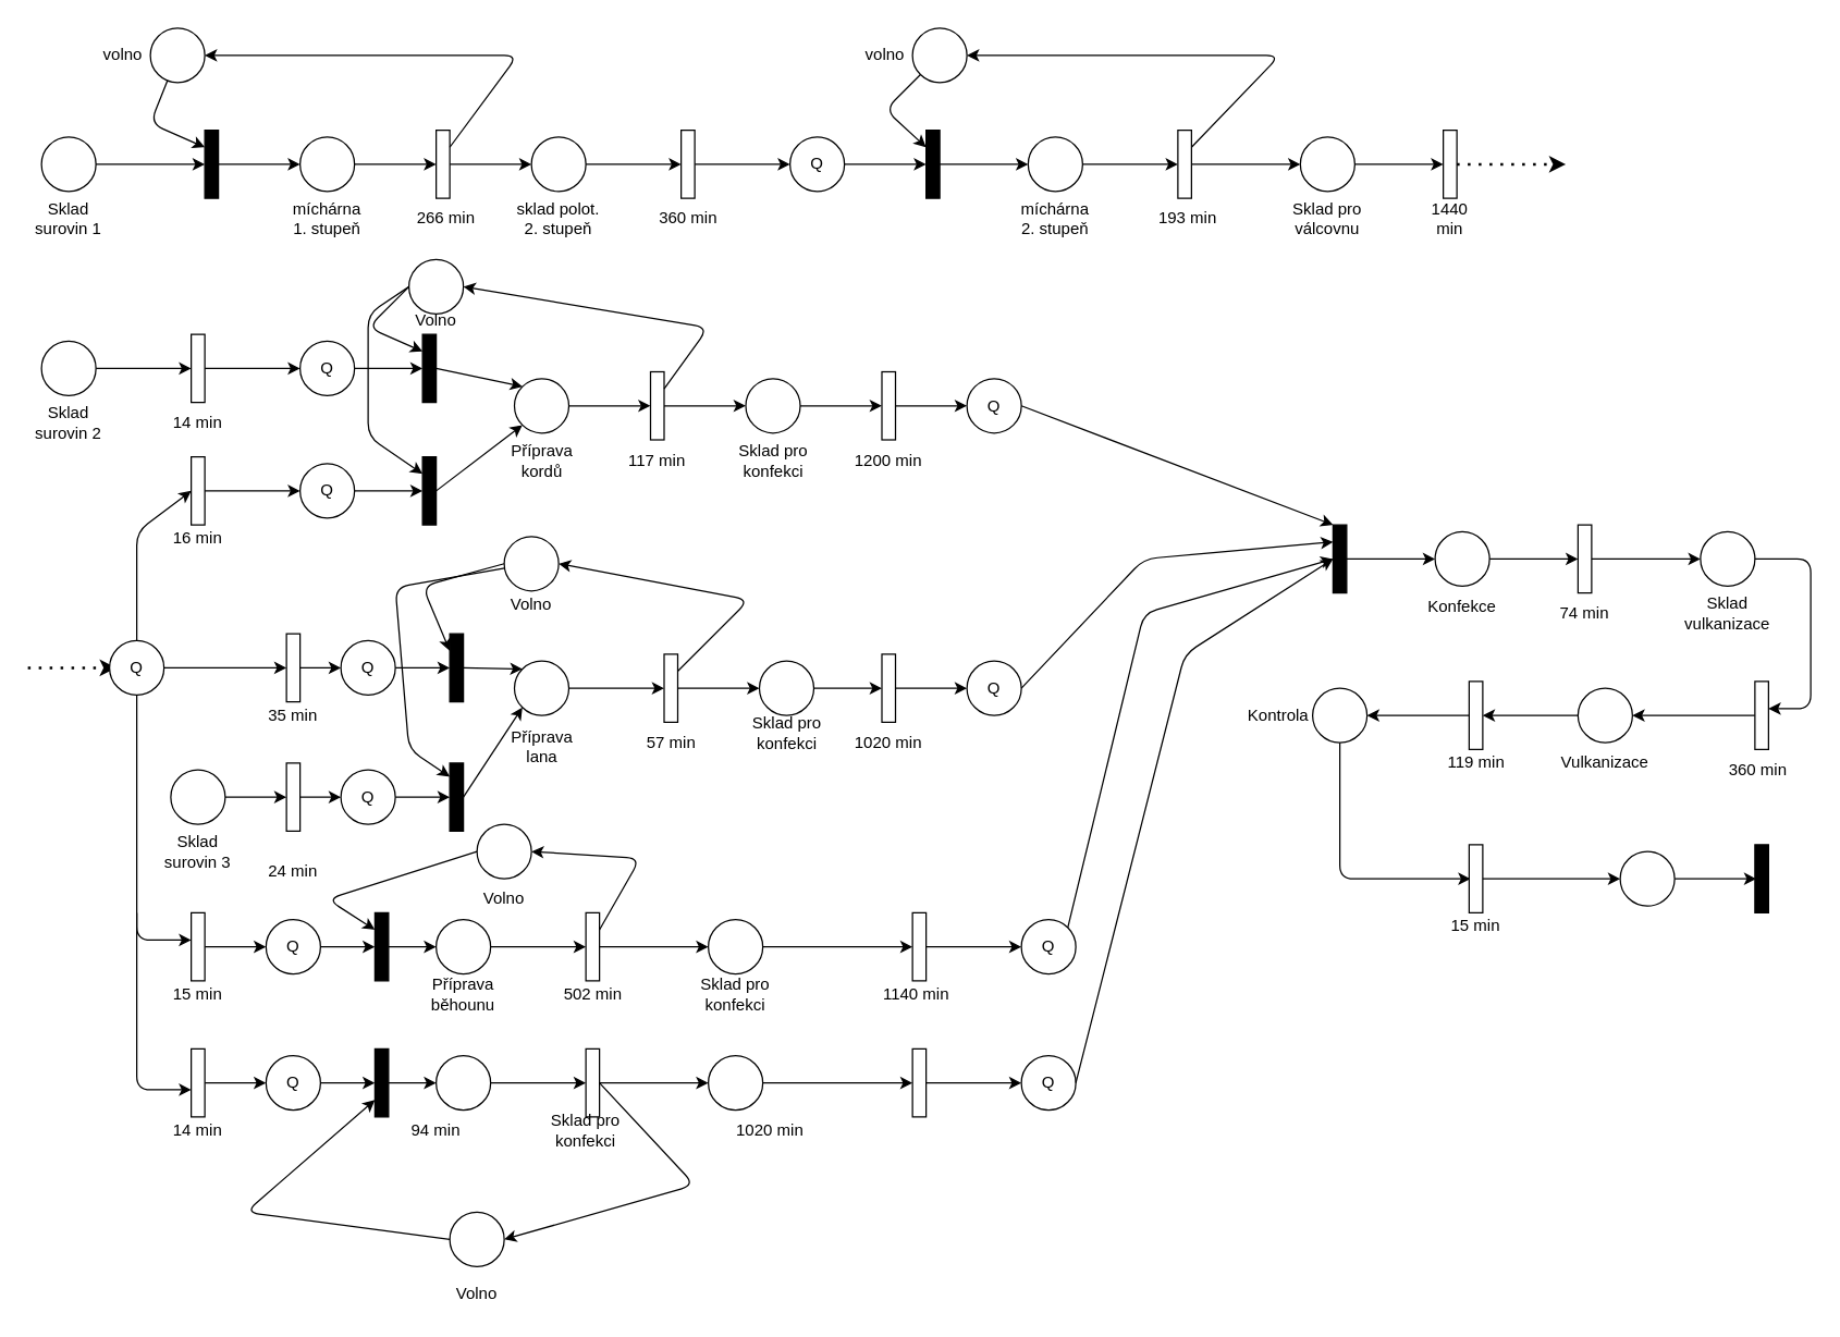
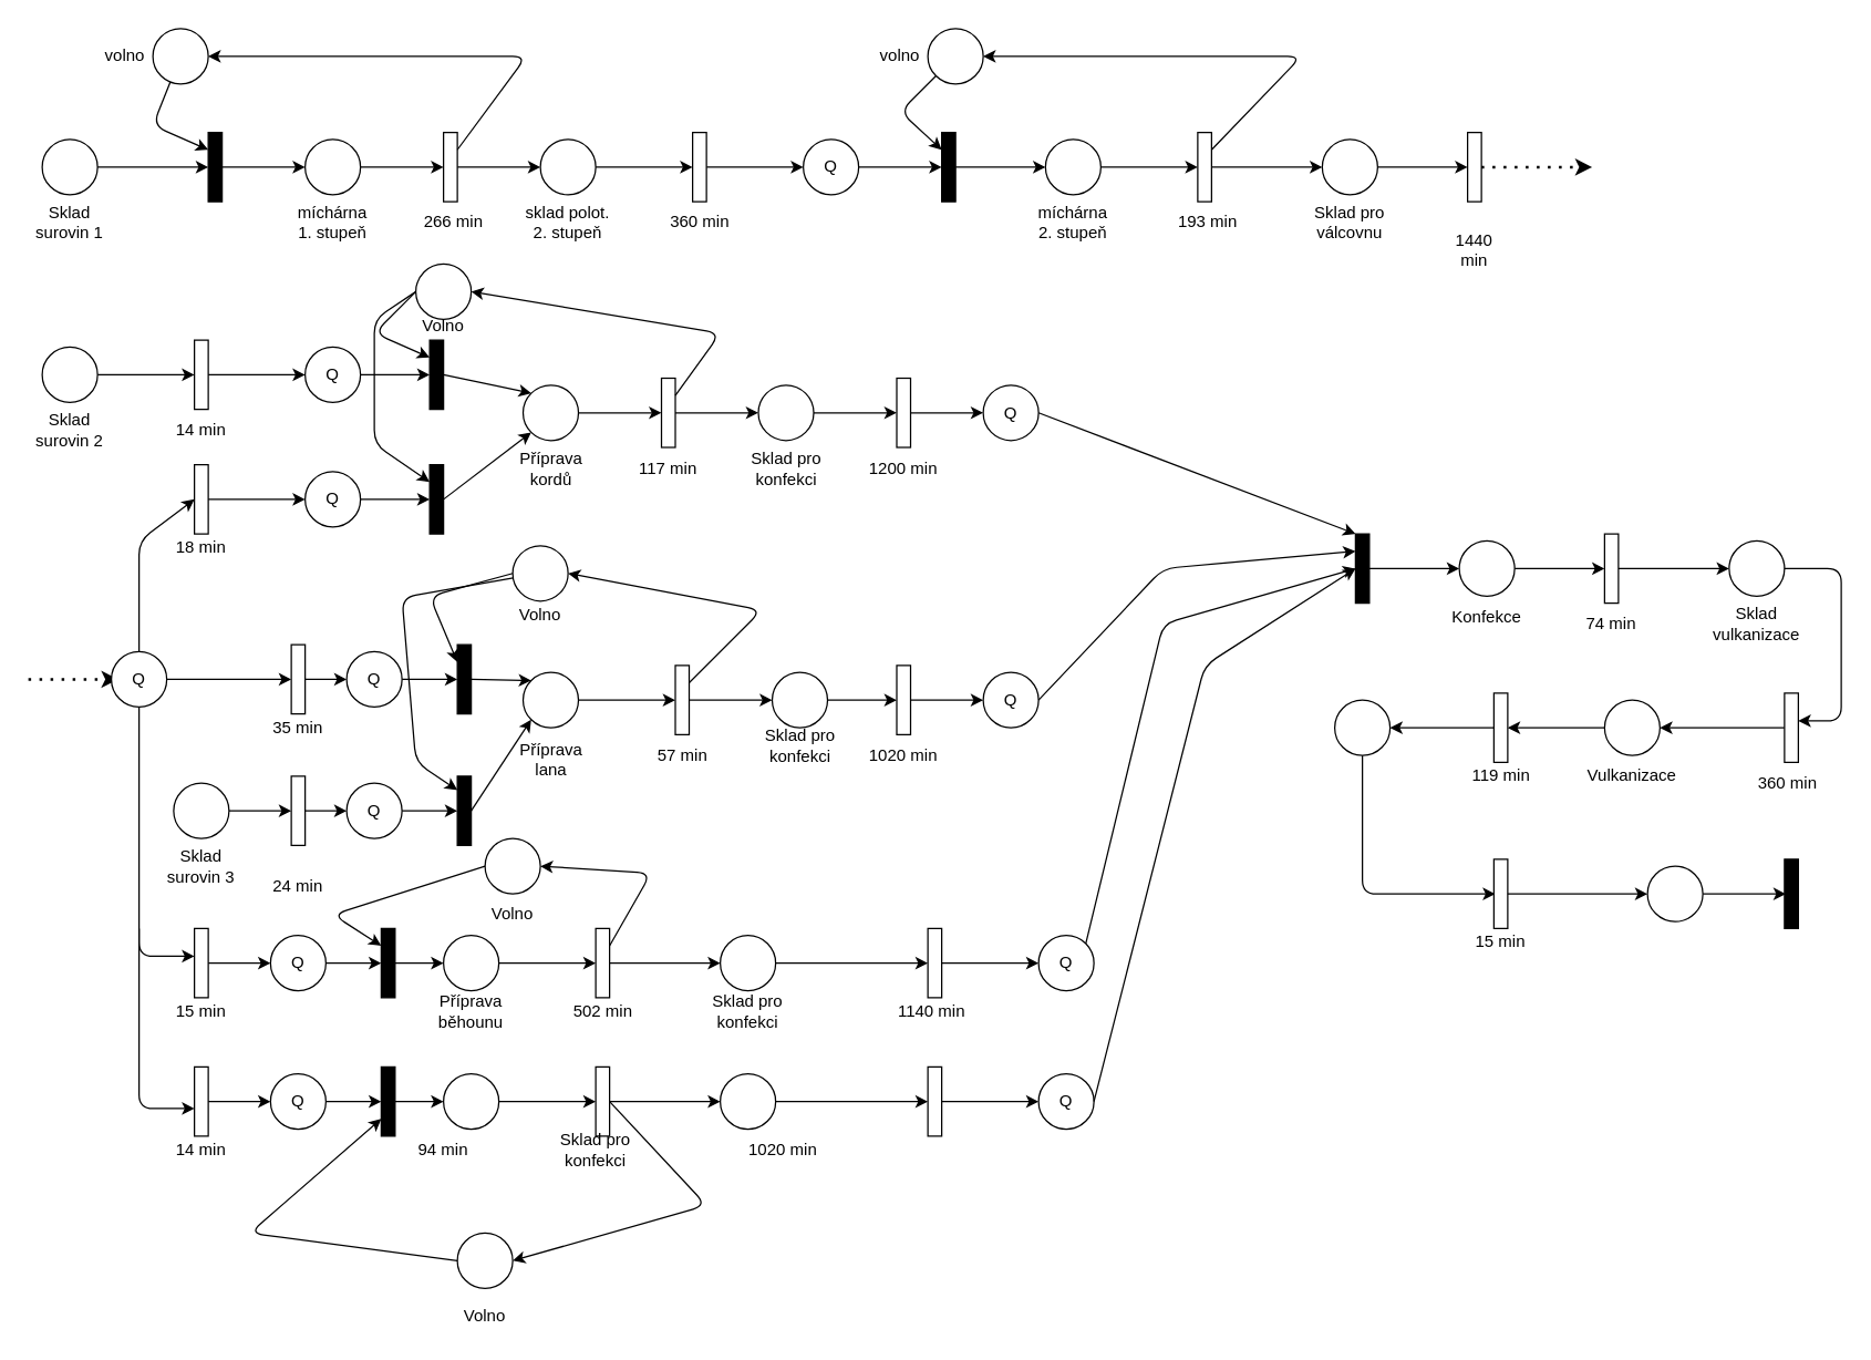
- <mxCell id="41" value="1440&lt;br&gt;min" style="text;html=1;strokeColor=none;fillColor=none;align=center;verticalAlign=middle;whiteSpace=wrap;rounded=0;" vertex="1" parent="1"><mxGeometry x="1045" y="150" width="40" height="20" as="geometry" /></mxCell>
+ <mxCell id="41" value="1440&lt;br&gt;min" style="text;html=1;strokeColor=none;fillColor=none;align=center;verticalAlign=middle;whiteSpace=wrap;rounded=0;" vertex="1" parent="1"><mxGeometry x="1045" y="170" width="40" height="20" as="geometry" /></mxCell>
- <mxCell id="51" value="16 min" style="text;html=1;strokeColor=none;fillColor=none;align=center;verticalAlign=middle;whiteSpace=wrap;rounded=0;" vertex="1" parent="1"><mxGeometry x="125" y="385" width="40" height="20" as="geometry" /></mxCell>
+ <mxCell id="51" value="18 min" style="text;html=1;strokeColor=none;fillColor=none;align=center;verticalAlign=middle;whiteSpace=wrap;rounded=0;" vertex="1" parent="1"><mxGeometry x="125" y="385" width="40" height="20" as="geometry" /></mxCell>
- <mxCell id="142" value="Kontrola" style="text;html=1;strokeColor=none;fillColor=none;align=center;verticalAlign=middle;whiteSpace=wrap;rounded=0;" vertex="1" parent="1"><mxGeometry x="919" y="515" width="40" height="20" as="geometry" /></mxCell>
